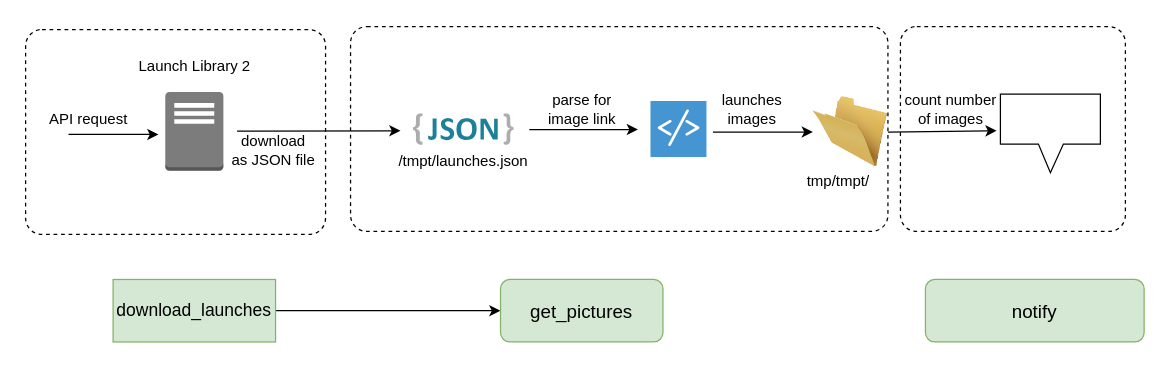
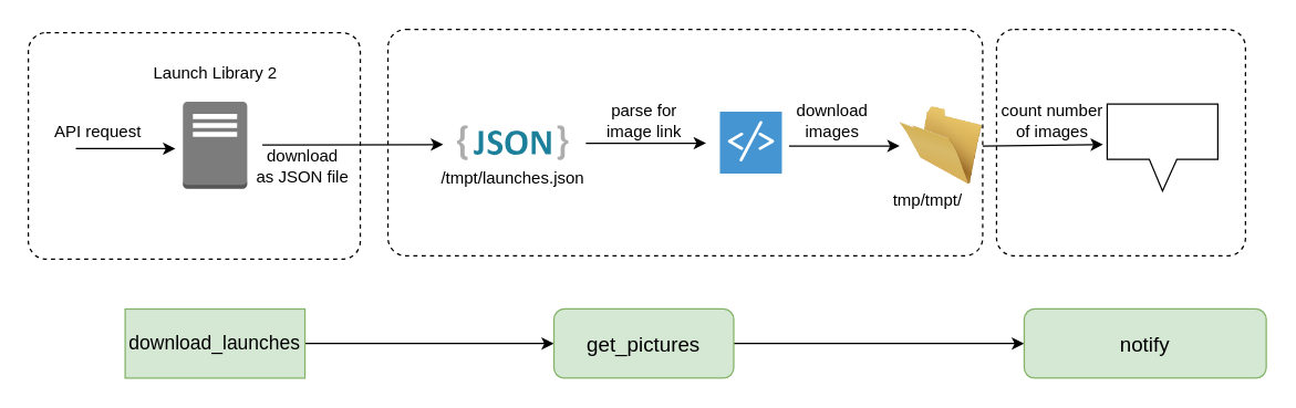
- <mxCell id="22" value="launches&lt;br&gt;images" style="text;html=1;align=center;verticalAlign=middle;resizable=0;points=[];autosize=1;" vertex="1" parent="1"><mxGeometry x="566" y="72.4" width="70" height="30" as="geometry" /></mxCell>
+ <mxCell id="22" value="download&lt;br&gt;images" style="text;html=1;align=center;verticalAlign=middle;resizable=0;points=[];autosize=1;" vertex="1" parent="1"><mxGeometry x="566" y="72.4" width="70" height="30" as="geometry" /></mxCell>
+ <mxCell id="25" style="edgeStyle=orthogonalEdgeStyle;rounded=0;orthogonalLoop=1;jettySize=auto;html=1;exitX=1;exitY=0.5;exitDx=0;exitDy=0;" edge="1" parent="1" source="26" target="27"><mxGeometry relative="1" as="geometry" /></mxCell>
